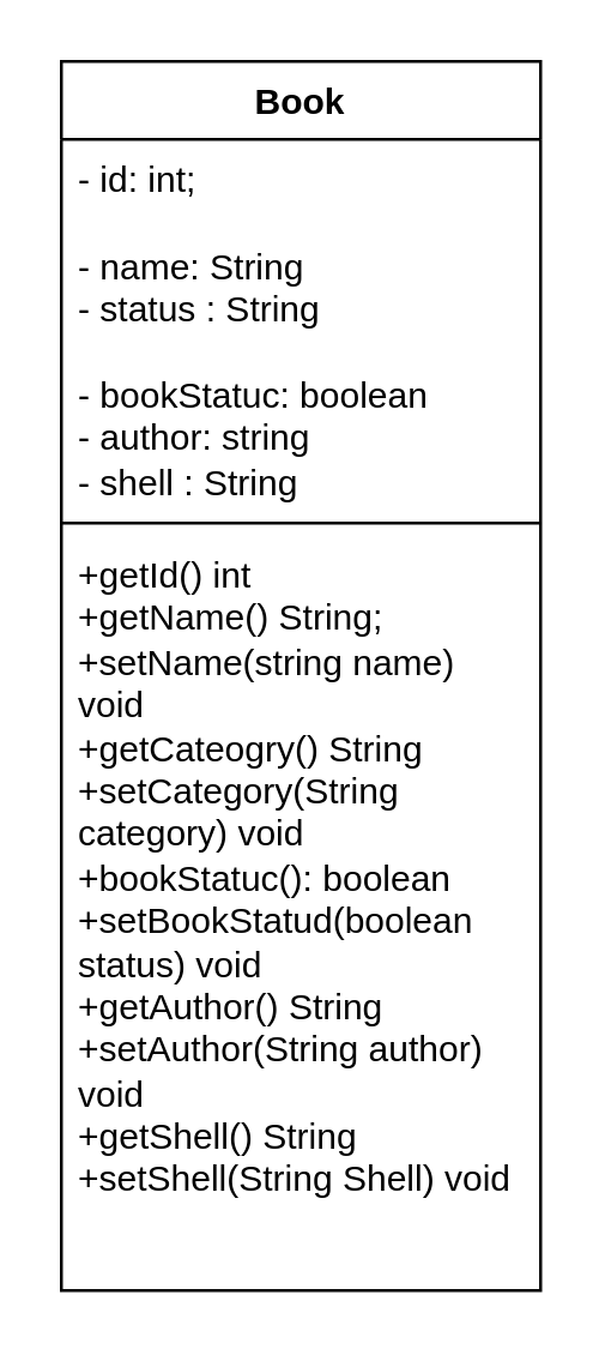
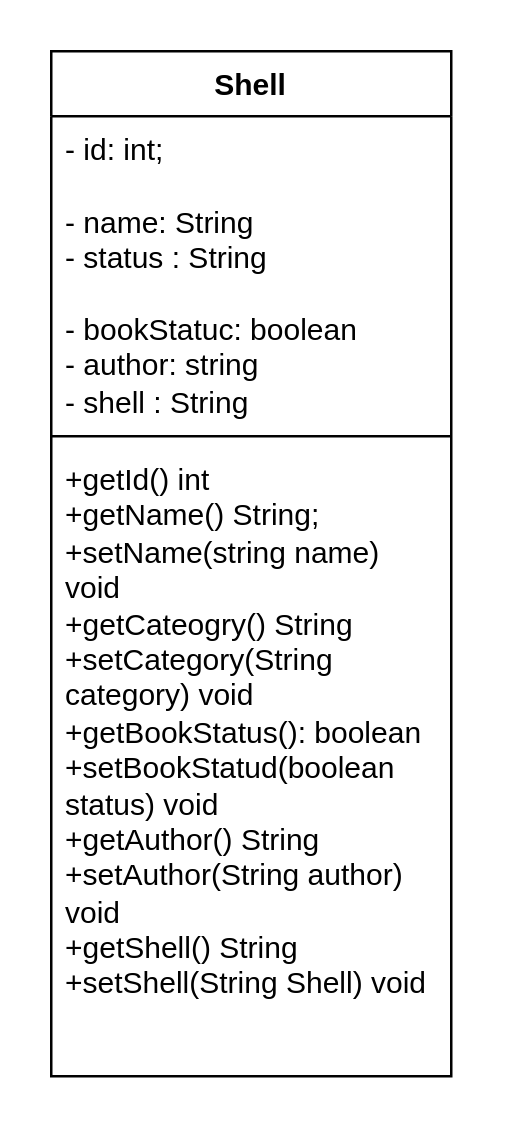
- <mxCell id="2" value="Book" style="swimlane;fontStyle=1;align=center;verticalAlign=top;childLayout=stackLayout;horizontal=1;startSize=26;horizontalStack=0;resizeParent=1;resizeParentMax=0;resizeLast=0;collapsible=1;marginBottom=0;whiteSpace=wrap;html=1;" vertex="1" parent="1"><mxGeometry x="20" y="20" width="160" height="410" as="geometry" /></mxCell>
+ <mxCell id="2" value="Shell" style="swimlane;fontStyle=1;align=center;verticalAlign=top;childLayout=stackLayout;horizontal=1;startSize=26;horizontalStack=0;resizeParent=1;resizeParentMax=0;resizeLast=0;collapsible=1;marginBottom=0;whiteSpace=wrap;html=1;" vertex="1" parent="1"><mxGeometry x="20" y="20" width="160" height="410" as="geometry" /></mxCell>
- <mxCell id="5" value="+getId() int&lt;br&gt;+getName() String;&lt;br&gt;+setName(string name) void&lt;br&gt;+getCateogry() String&lt;br&gt;+setCategory(String category) void&lt;br&gt;+bookStatuc(): boolean&lt;br&gt;+setBookStatud(boolean status) void&lt;br&gt;+getAuthor() String&lt;br&gt;+setAuthor(String author) void&lt;br&gt;+getShell() String&lt;br&gt;+setShell(String Shell) void" style="text;strokeColor=none;fillColor=none;align=left;verticalAlign=top;spacingLeft=4;spacingRight=4;overflow=hidden;rotatable=0;points=[[0,0.5],[1,0.5]];portConstraint=eastwest;whiteSpace=wrap;html=1;" vertex="1" parent="2"><mxGeometry y="158" width="160" height="252" as="geometry" /></mxCell>
+ <mxCell id="5" value="+getId() int&lt;br&gt;+getName() String;&lt;br&gt;+setName(string name) void&lt;br&gt;+getCateogry() String&lt;br&gt;+setCategory(String category) void&lt;br&gt;+getBookStatus(): boolean&lt;br&gt;+setBookStatud(boolean status) void&lt;br&gt;+getAuthor() String&lt;br&gt;+setAuthor(String author) void&lt;br&gt;+getShell() String&lt;br&gt;+setShell(String Shell) void" style="text;strokeColor=none;fillColor=none;align=left;verticalAlign=top;spacingLeft=4;spacingRight=4;overflow=hidden;rotatable=0;points=[[0,0.5],[1,0.5]];portConstraint=eastwest;whiteSpace=wrap;html=1;" vertex="1" parent="2"><mxGeometry y="158" width="160" height="252" as="geometry" /></mxCell>
